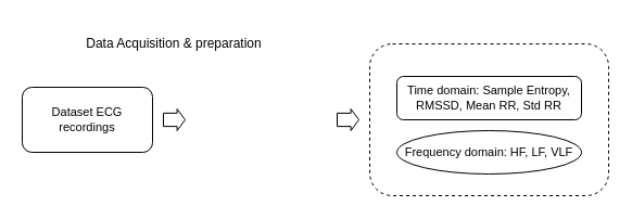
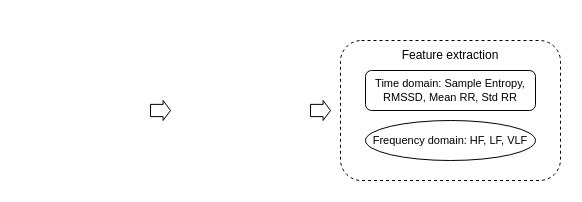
- <mxCell id="3" value="Data Acquisition &amp;amp; preparation" style="text;html=1;align=center;verticalAlign=middle;whiteSpace=wrap;rounded=0;" parent="1" vertex="1"><mxGeometry x="60" y="20" width="200" height="40" as="geometry" /></mxCell>
+ <mxCell id="7" value="Feature extraction" style="text;html=1;align=center;verticalAlign=middle;whiteSpace=wrap;rounded=0;" vertex="1" parent="1"><mxGeometry x="400" y="40" width="100" height="30" as="geometry" /></mxCell>
- <mxCell id="2" value="Dataset ECG recordings" style="rounded=1;whiteSpace=wrap;html=1;fontSize=11;" parent="1" vertex="1"><mxGeometry x="20" y="80" width="120" height="60" as="geometry" /></mxCell>
